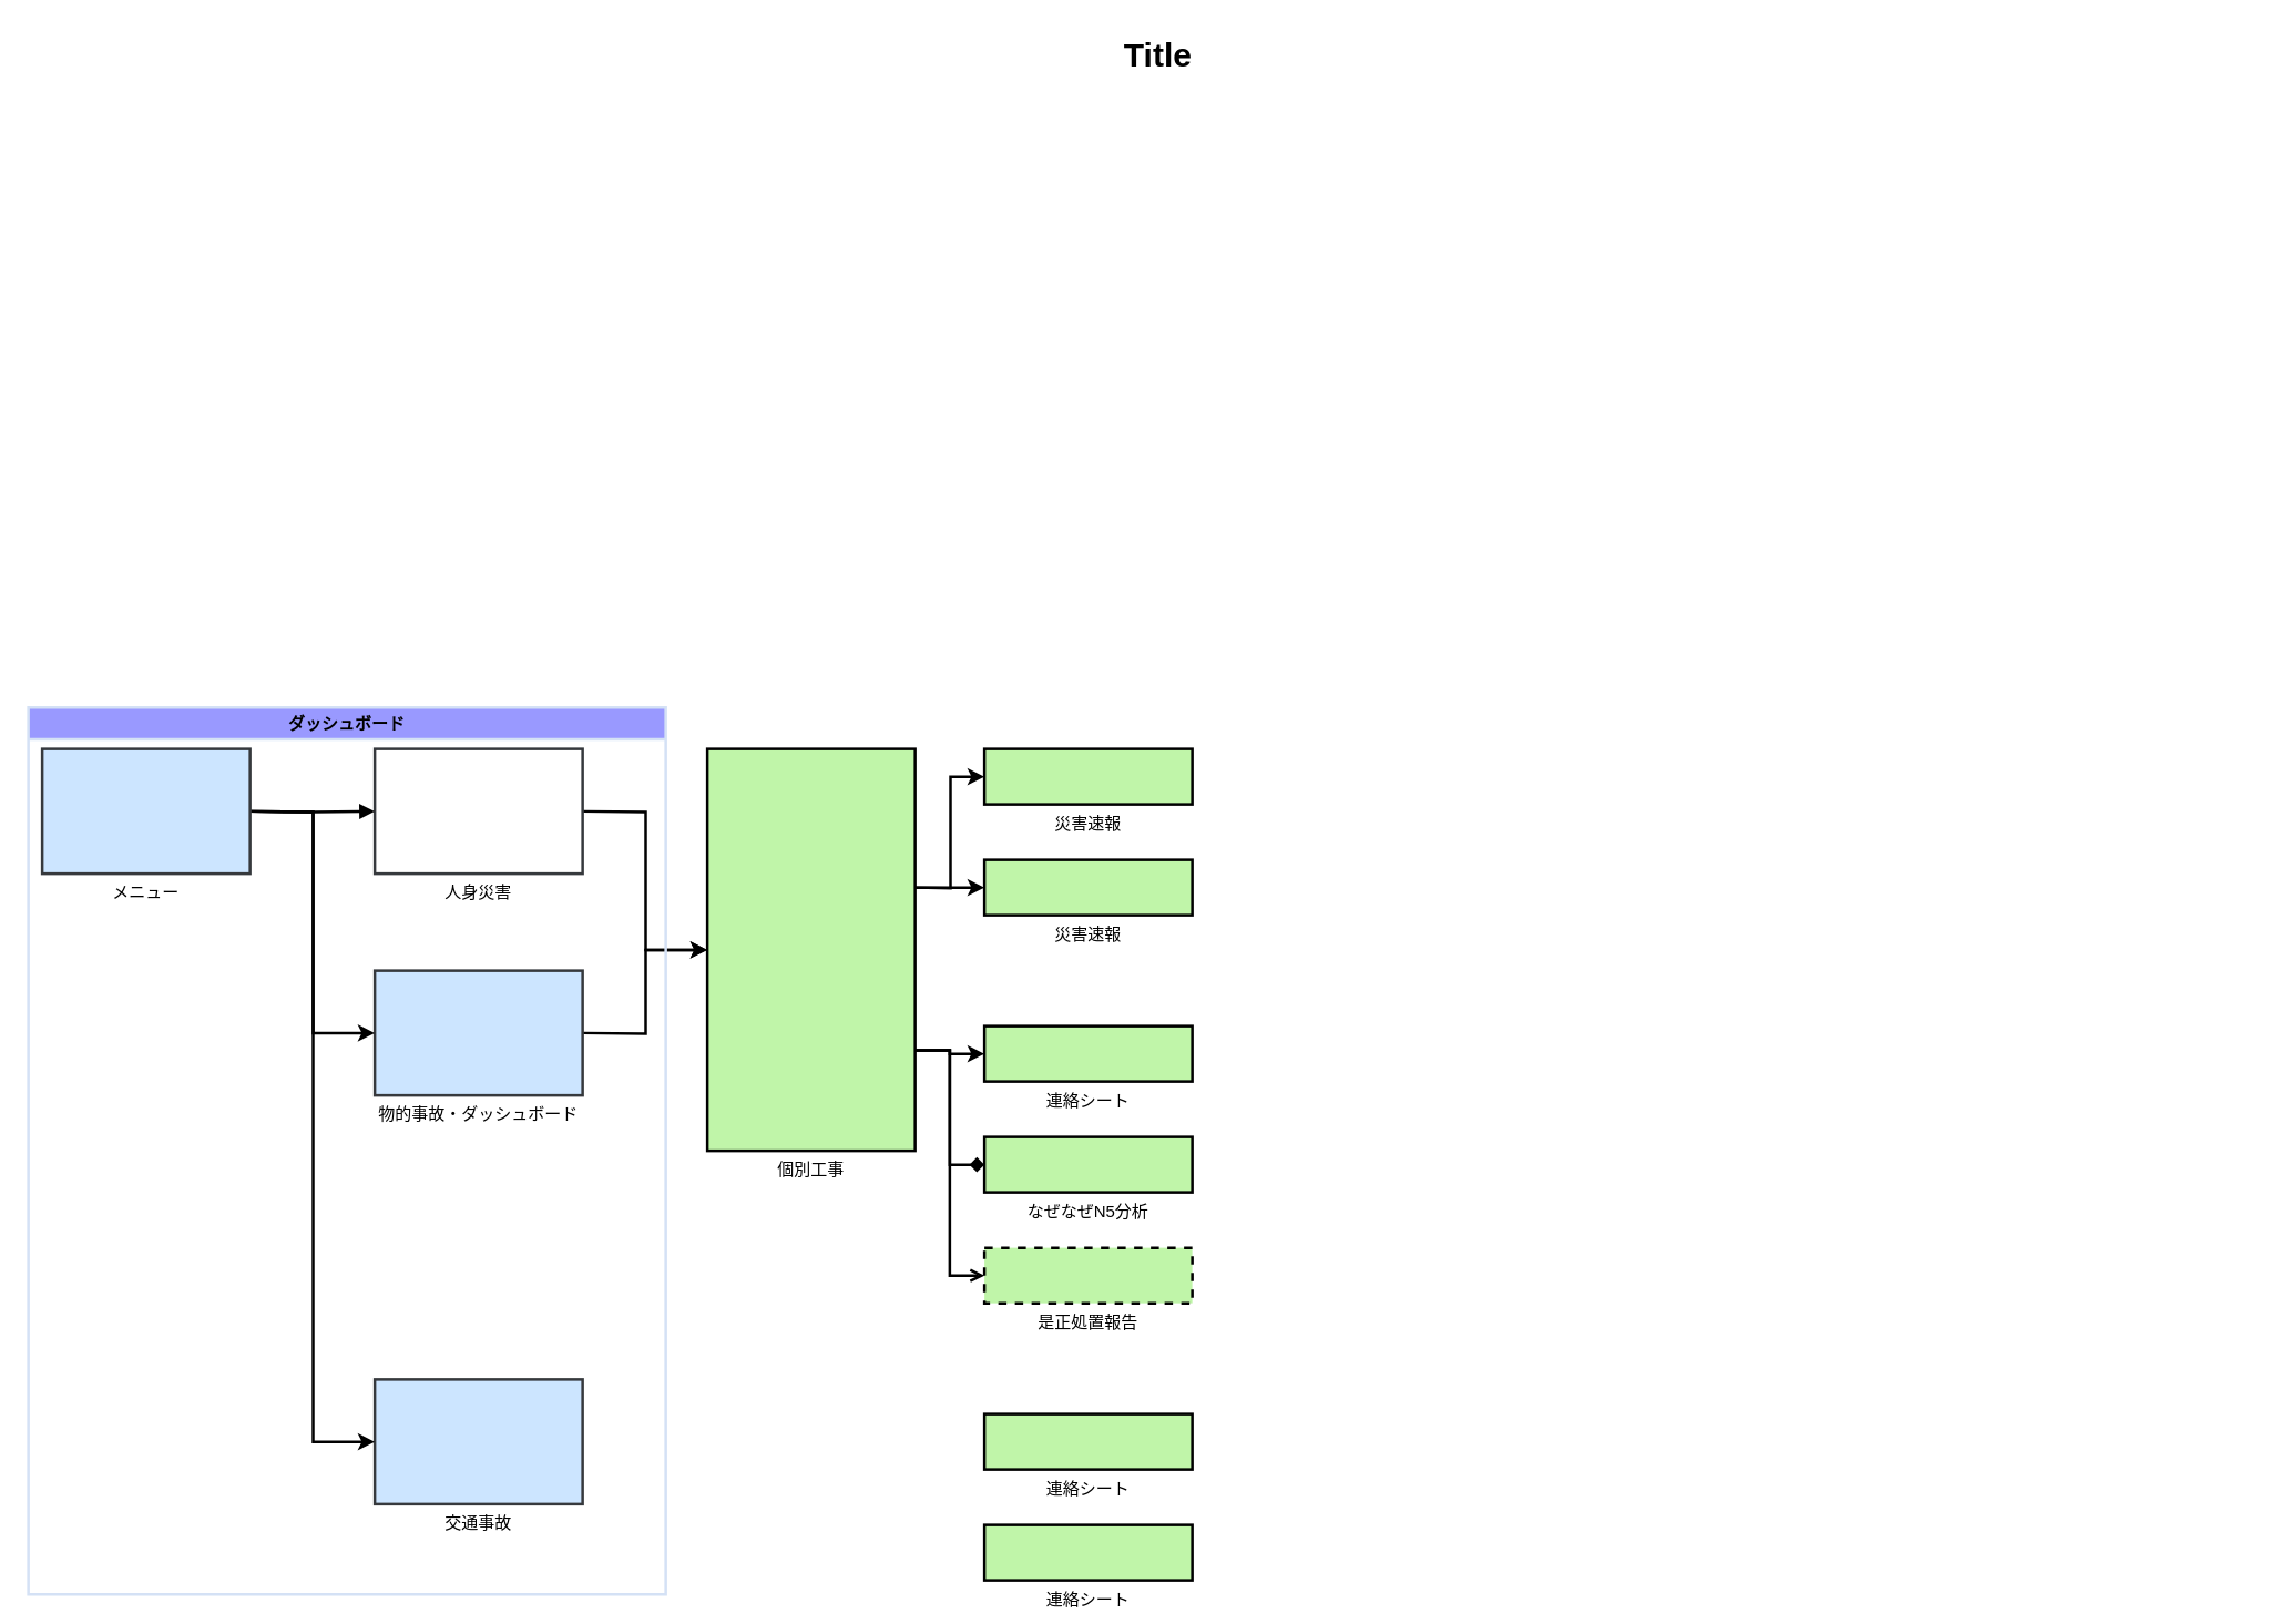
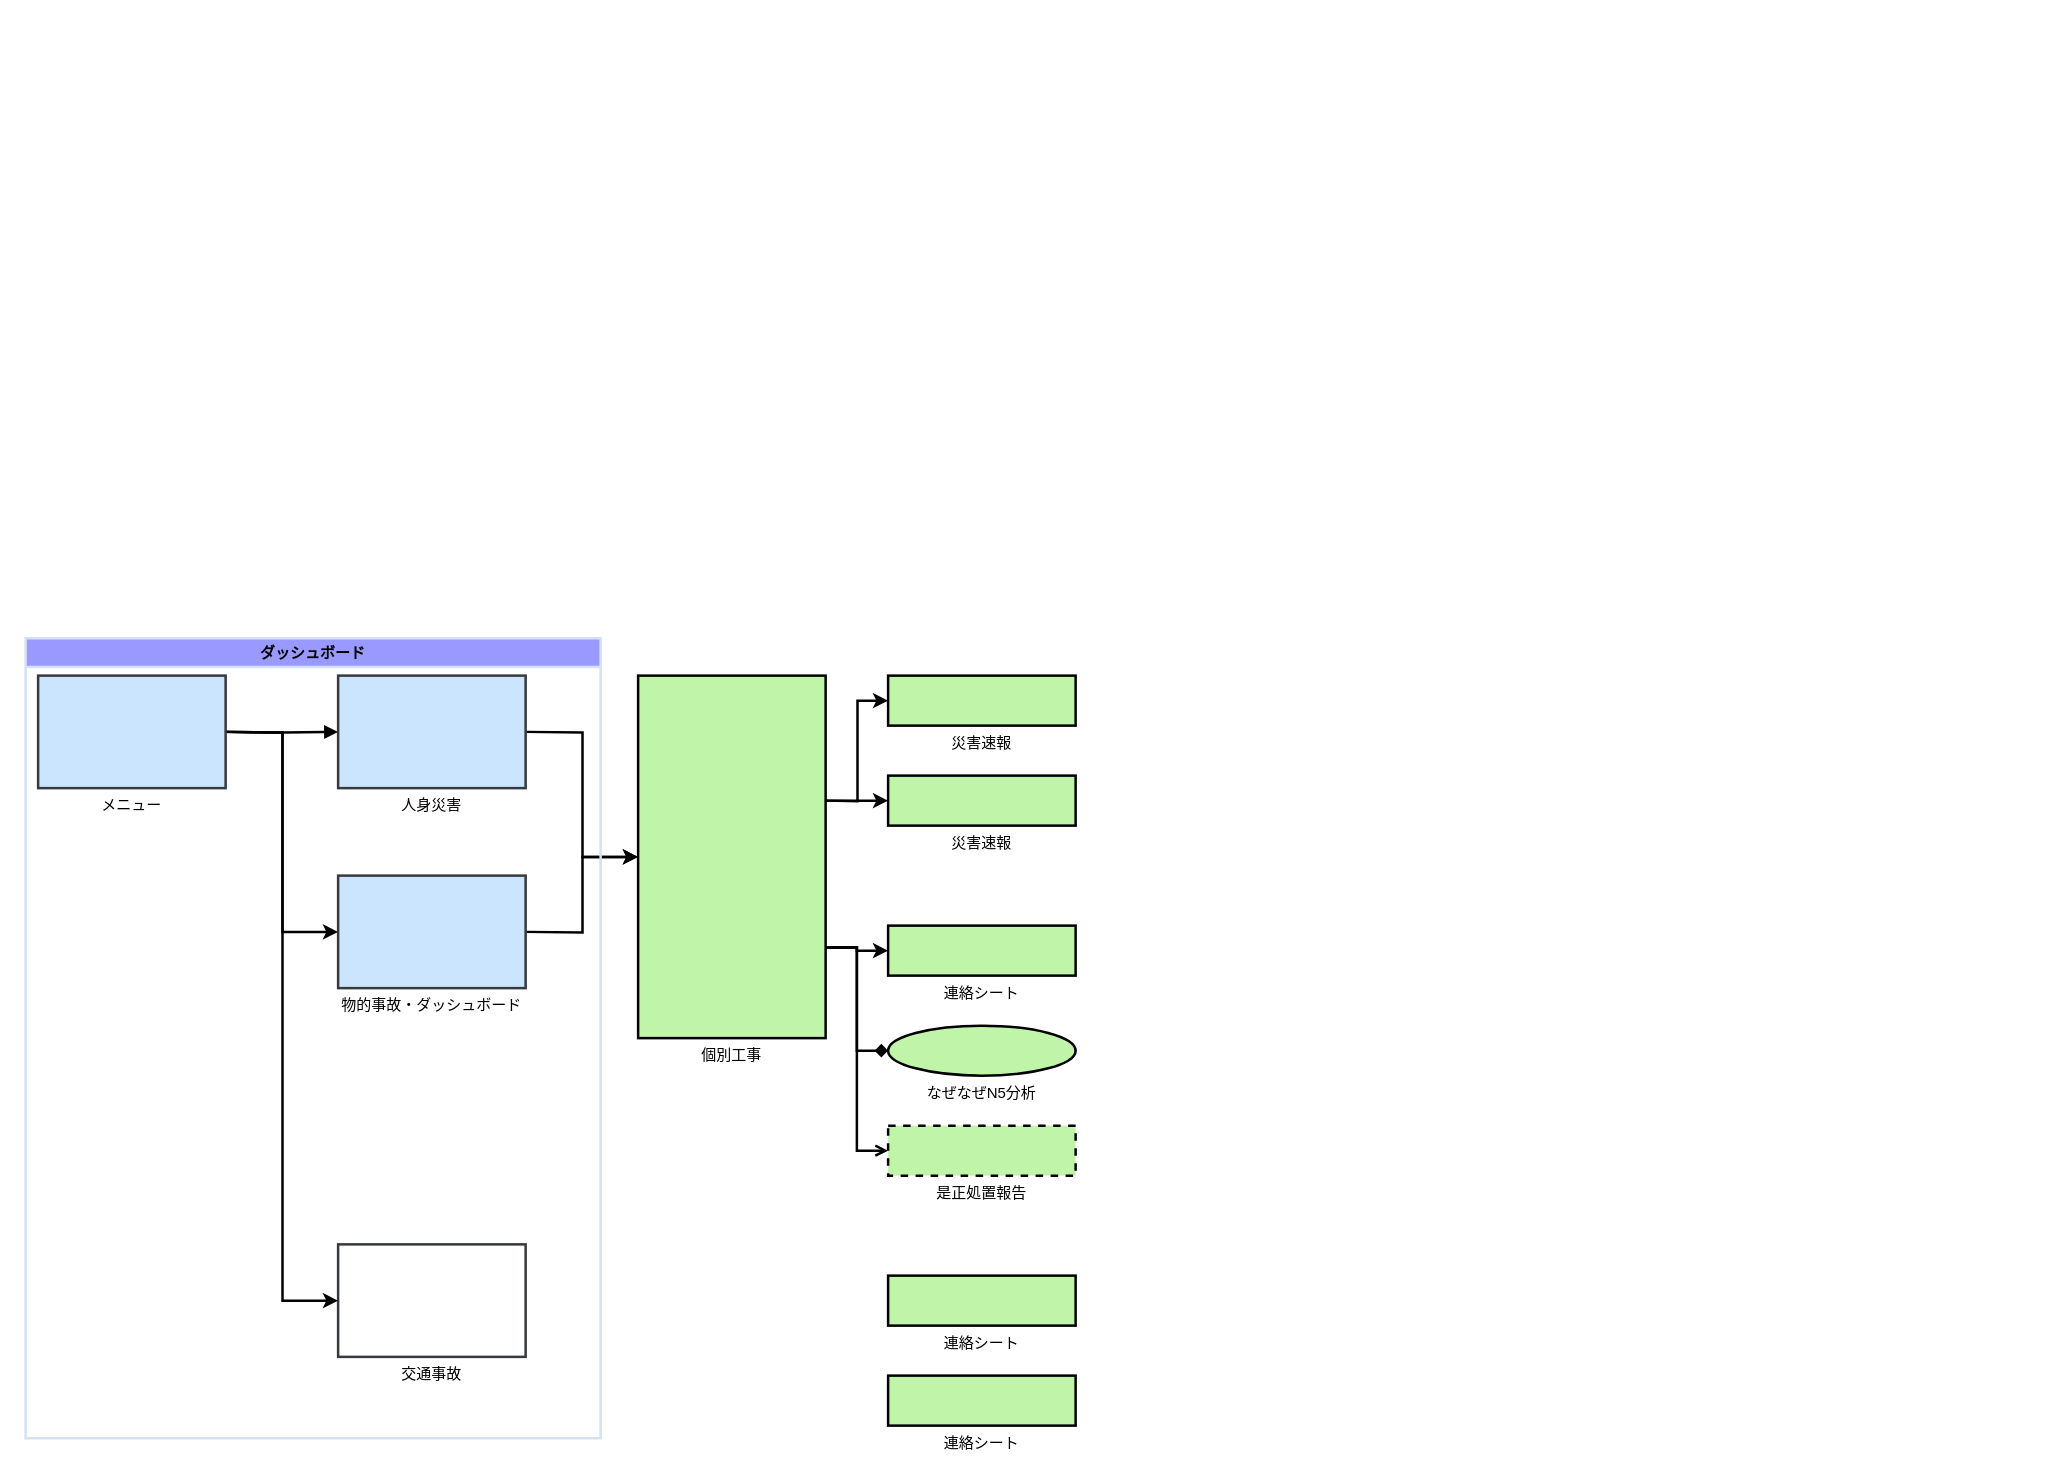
- <mxCell id="3" value="Title" style="text;strokeColor=none;fillColor=none;html=1;fontSize=24;fontStyle=1;verticalAlign=middle;align=center;" parent="1" vertex="1"><mxGeometry x="40" y="20" width="1590" height="40" as="geometry" /></mxCell>
- <mxCell id="21" value="人身災害" style="strokeWidth=2;dashed=0;align=center;fontSize=12;fillColor=#ffffff;verticalLabelPosition=bottom;verticalAlign=top;strokeColor=#36393d;" vertex="1" parent="1"><mxGeometry x="270" y="540" width="150" height="90" as="geometry" /></mxCell>
+ <mxCell id="21" value="人身災害" style="strokeWidth=2;dashed=0;align=center;fontSize=12;;fillColor=#cce5ff;verticalLabelPosition=bottom;verticalAlign=top;strokeColor=#36393d;" vertex="1" parent="1"><mxGeometry x="270" y="540" width="150" height="90" as="geometry" /></mxCell>
- <mxCell id="16" value="なぜなぜN5分析" style="strokeWidth=2;dashed=0;align=center;fontSize=12;fillColor=#c0f5a9;verticalLabelPosition=bottom;verticalAlign=top;" vertex="1" parent="1"><mxGeometry x="710" y="820" width="150" height="40" as="geometry" /></mxCell>
+ <mxCell id="16" value="なぜなぜN5分析" style="ellipse;strokeWidth=2;dashed=0;align=center;fontSize=12;fillColor=#c0f5a9;verticalLabelPosition=bottom;verticalAlign=top;" vertex="1" parent="1"><mxGeometry x="710" y="820" width="150" height="40" as="geometry" /></mxCell>
- <mxCell id="22" value="交通事故" style="strokeWidth=2;dashed=0;align=center;fontSize=12;verticalLabelPosition=bottom;verticalAlign=top;;fillColor=#cce5ff;strokeColor=#36393d;" vertex="1" parent="1"><mxGeometry x="270" y="995" width="150" height="90" as="geometry" /></mxCell>
+ <mxCell id="22" value="交通事故" style="strokeWidth=2;dashed=0;align=center;fontSize=12;verticalLabelPosition=bottom;verticalAlign=top;fillColor=#ffffff;strokeColor=#36393d;" vertex="1" parent="1"><mxGeometry x="270" y="995" width="150" height="90" as="geometry" /></mxCell>
